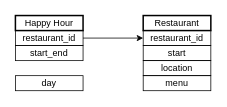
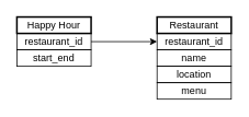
- <mxCell id="8" value="start" style="text;html=1;strokeColor=#000000;fillColor=none;align=center;verticalAlign=middle;whiteSpace=wrap;rounded=0;" parent="1" vertex="1"><mxGeometry x="190" y="60" width="90" height="20" as="geometry" /></mxCell>
+ <mxCell id="8" value="name" style="text;html=1;strokeColor=#000000;fillColor=none;align=center;verticalAlign=middle;whiteSpace=wrap;rounded=0;" parent="1" vertex="1"><mxGeometry x="190" y="60" width="90" height="20" as="geometry" /></mxCell>
- <mxCell id="3" value="day" style="text;html=1;strokeColor=#000000;fillColor=none;align=center;verticalAlign=middle;whiteSpace=wrap;rounded=0;" parent="1" vertex="1"><mxGeometry x="20" y="100" width="90" height="20" as="geometry" /></mxCell>
